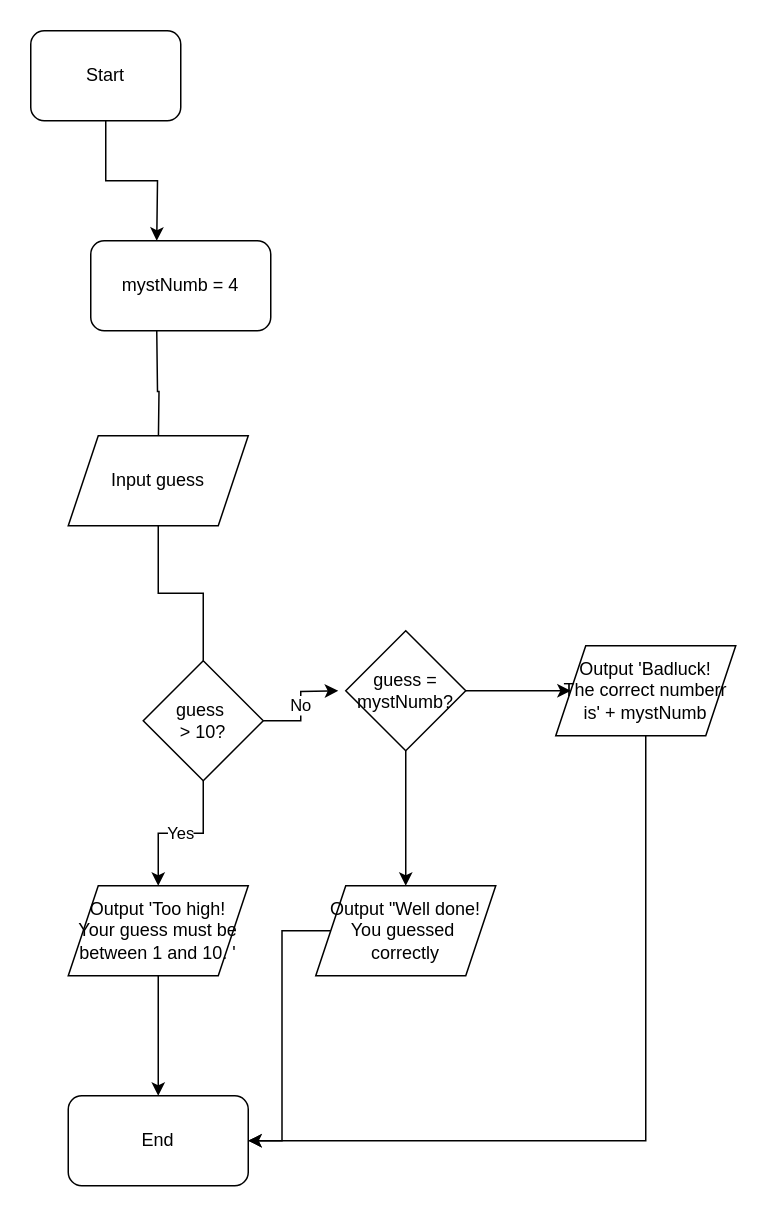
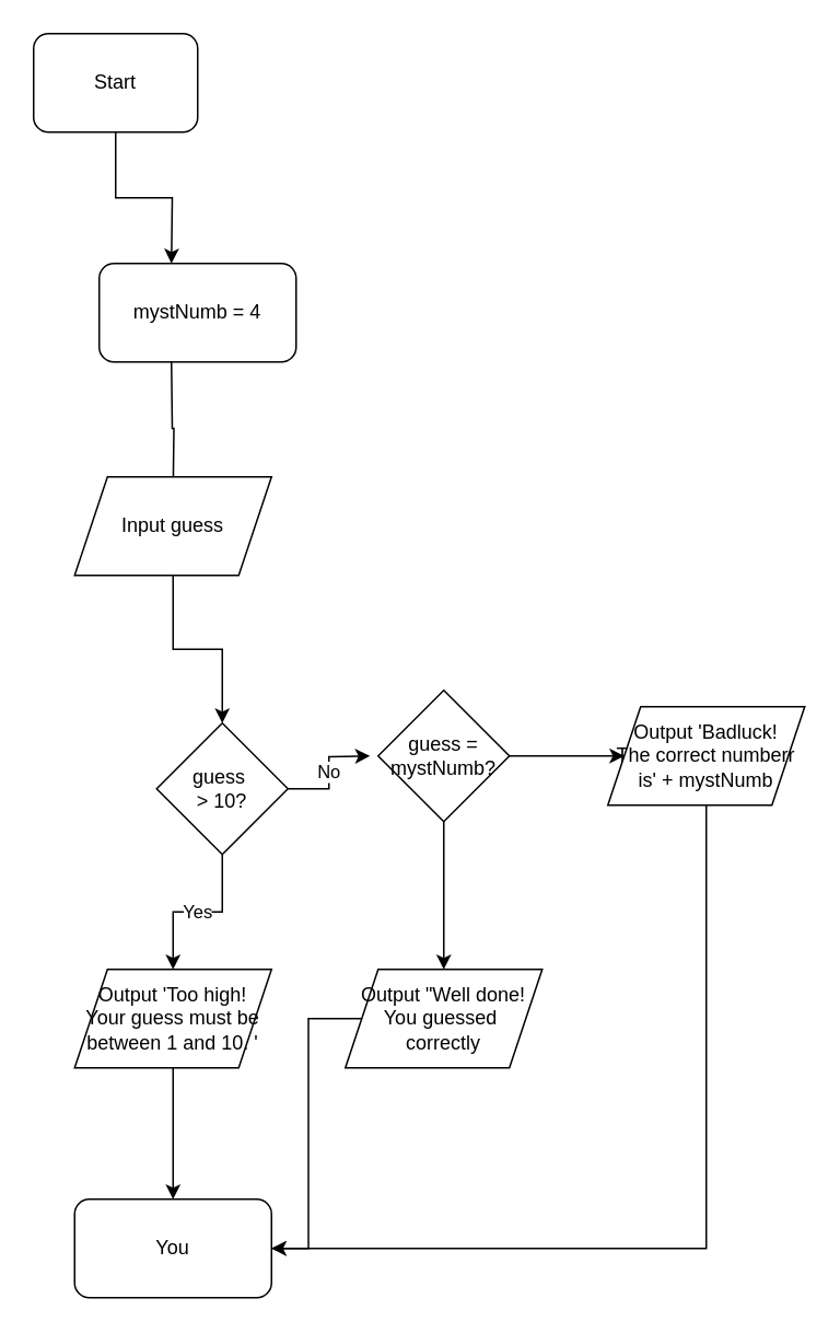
- <mxCell id="5" value="" style="edgeStyle=orthogonalEdgeStyle;rounded=0;orthogonalLoop=1;jettySize=auto;html=1;endArrow=none;" edge="1" parent="1" source="6" target="9"><mxGeometry relative="1" as="geometry" /></mxCell>
+ <mxCell id="5" value="" style="edgeStyle=orthogonalEdgeStyle;rounded=0;orthogonalLoop=1;jettySize=auto;html=1;" edge="1" parent="1" source="6" target="9"><mxGeometry relative="1" as="geometry" /></mxCell>
- <mxCell id="12" value="End" style="rounded=1;whiteSpace=wrap;html=1;" vertex="1" parent="1"><mxGeometry x="45" y="730" width="120" height="60" as="geometry" /></mxCell>
+ <mxCell id="12" value="You" style="rounded=1;whiteSpace=wrap;html=1;" vertex="1" parent="1"><mxGeometry x="45" y="730" width="120" height="60" as="geometry" /></mxCell>
